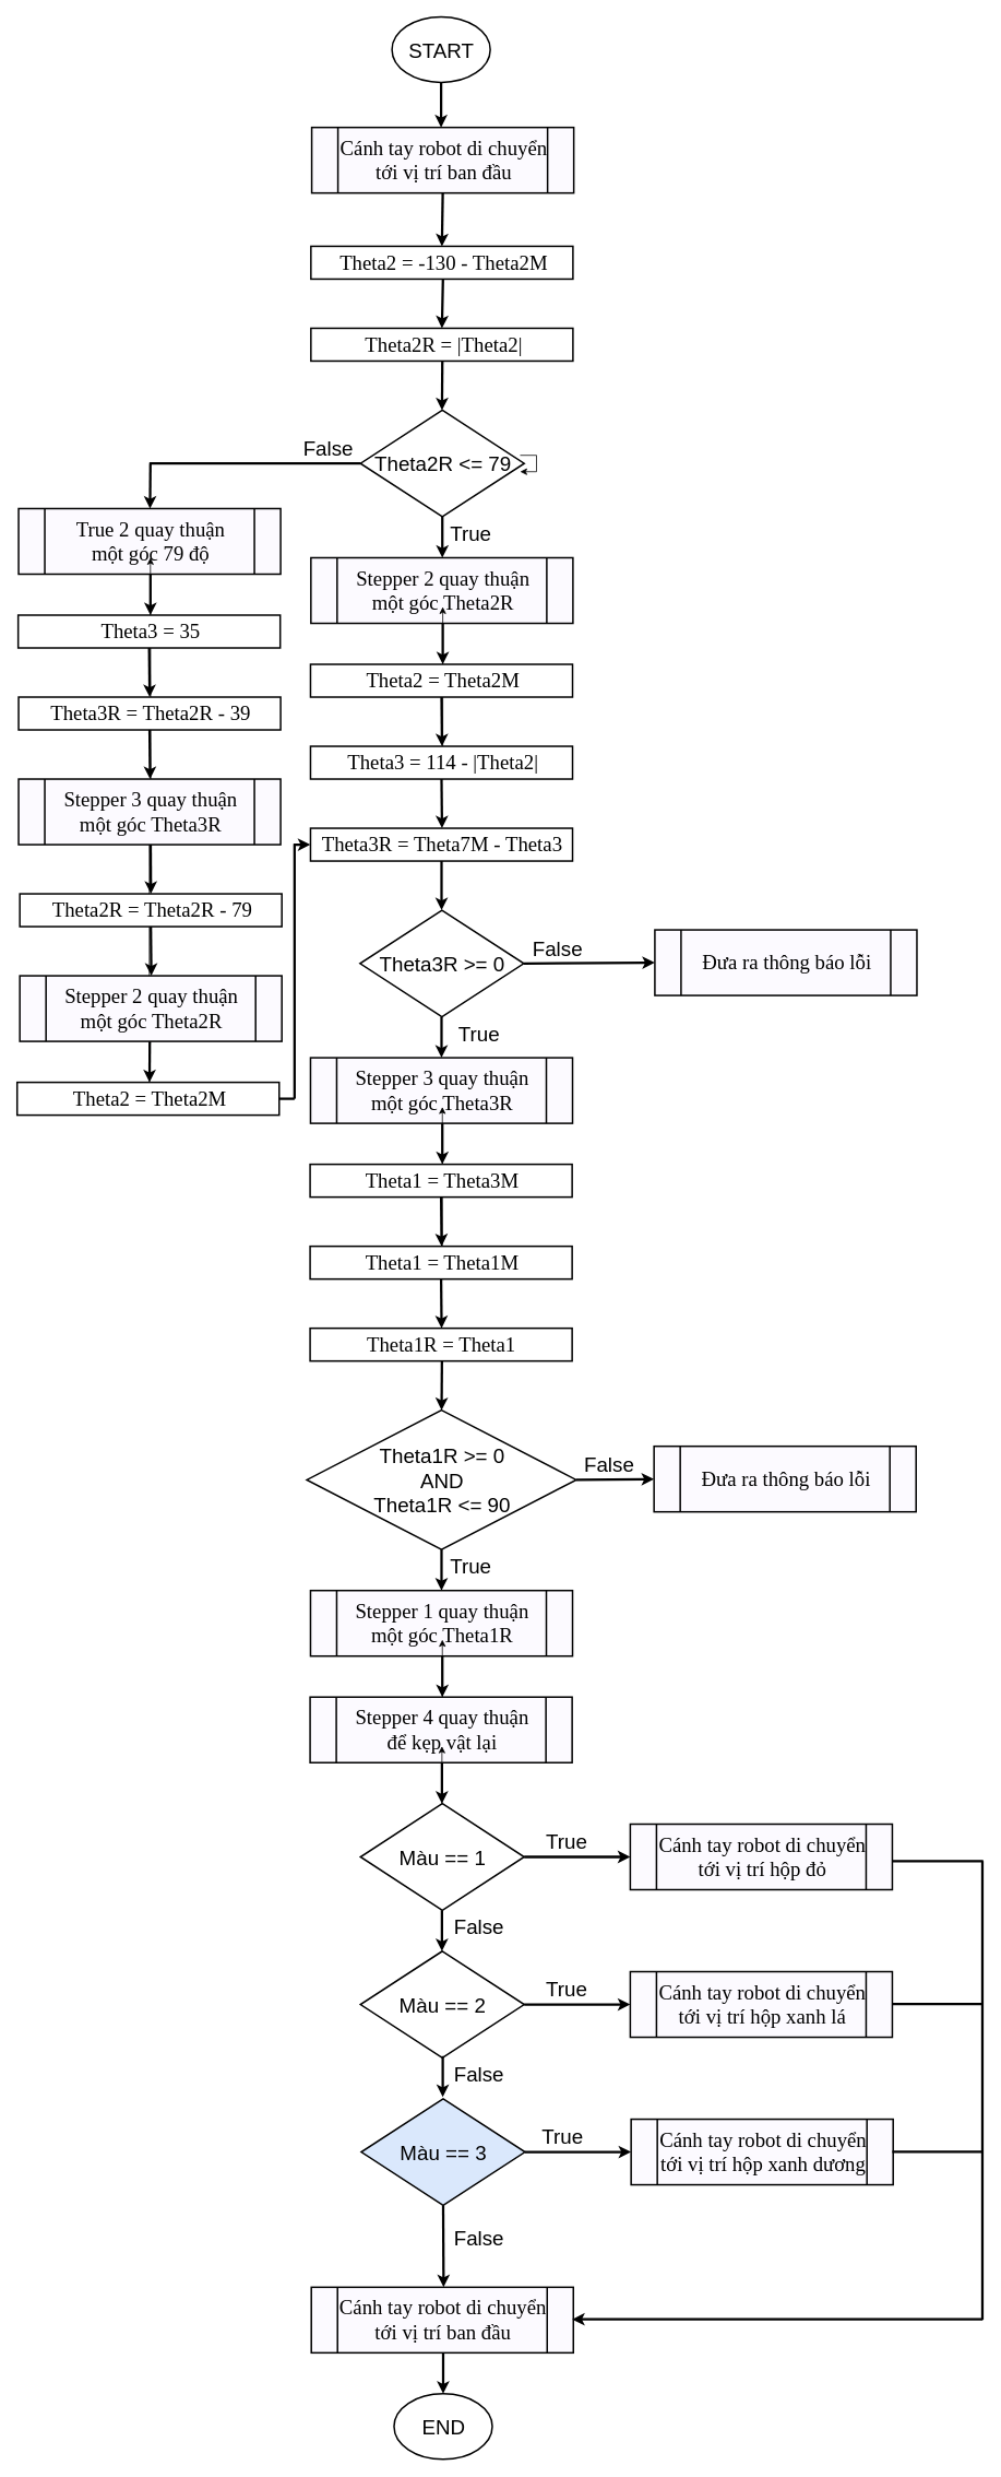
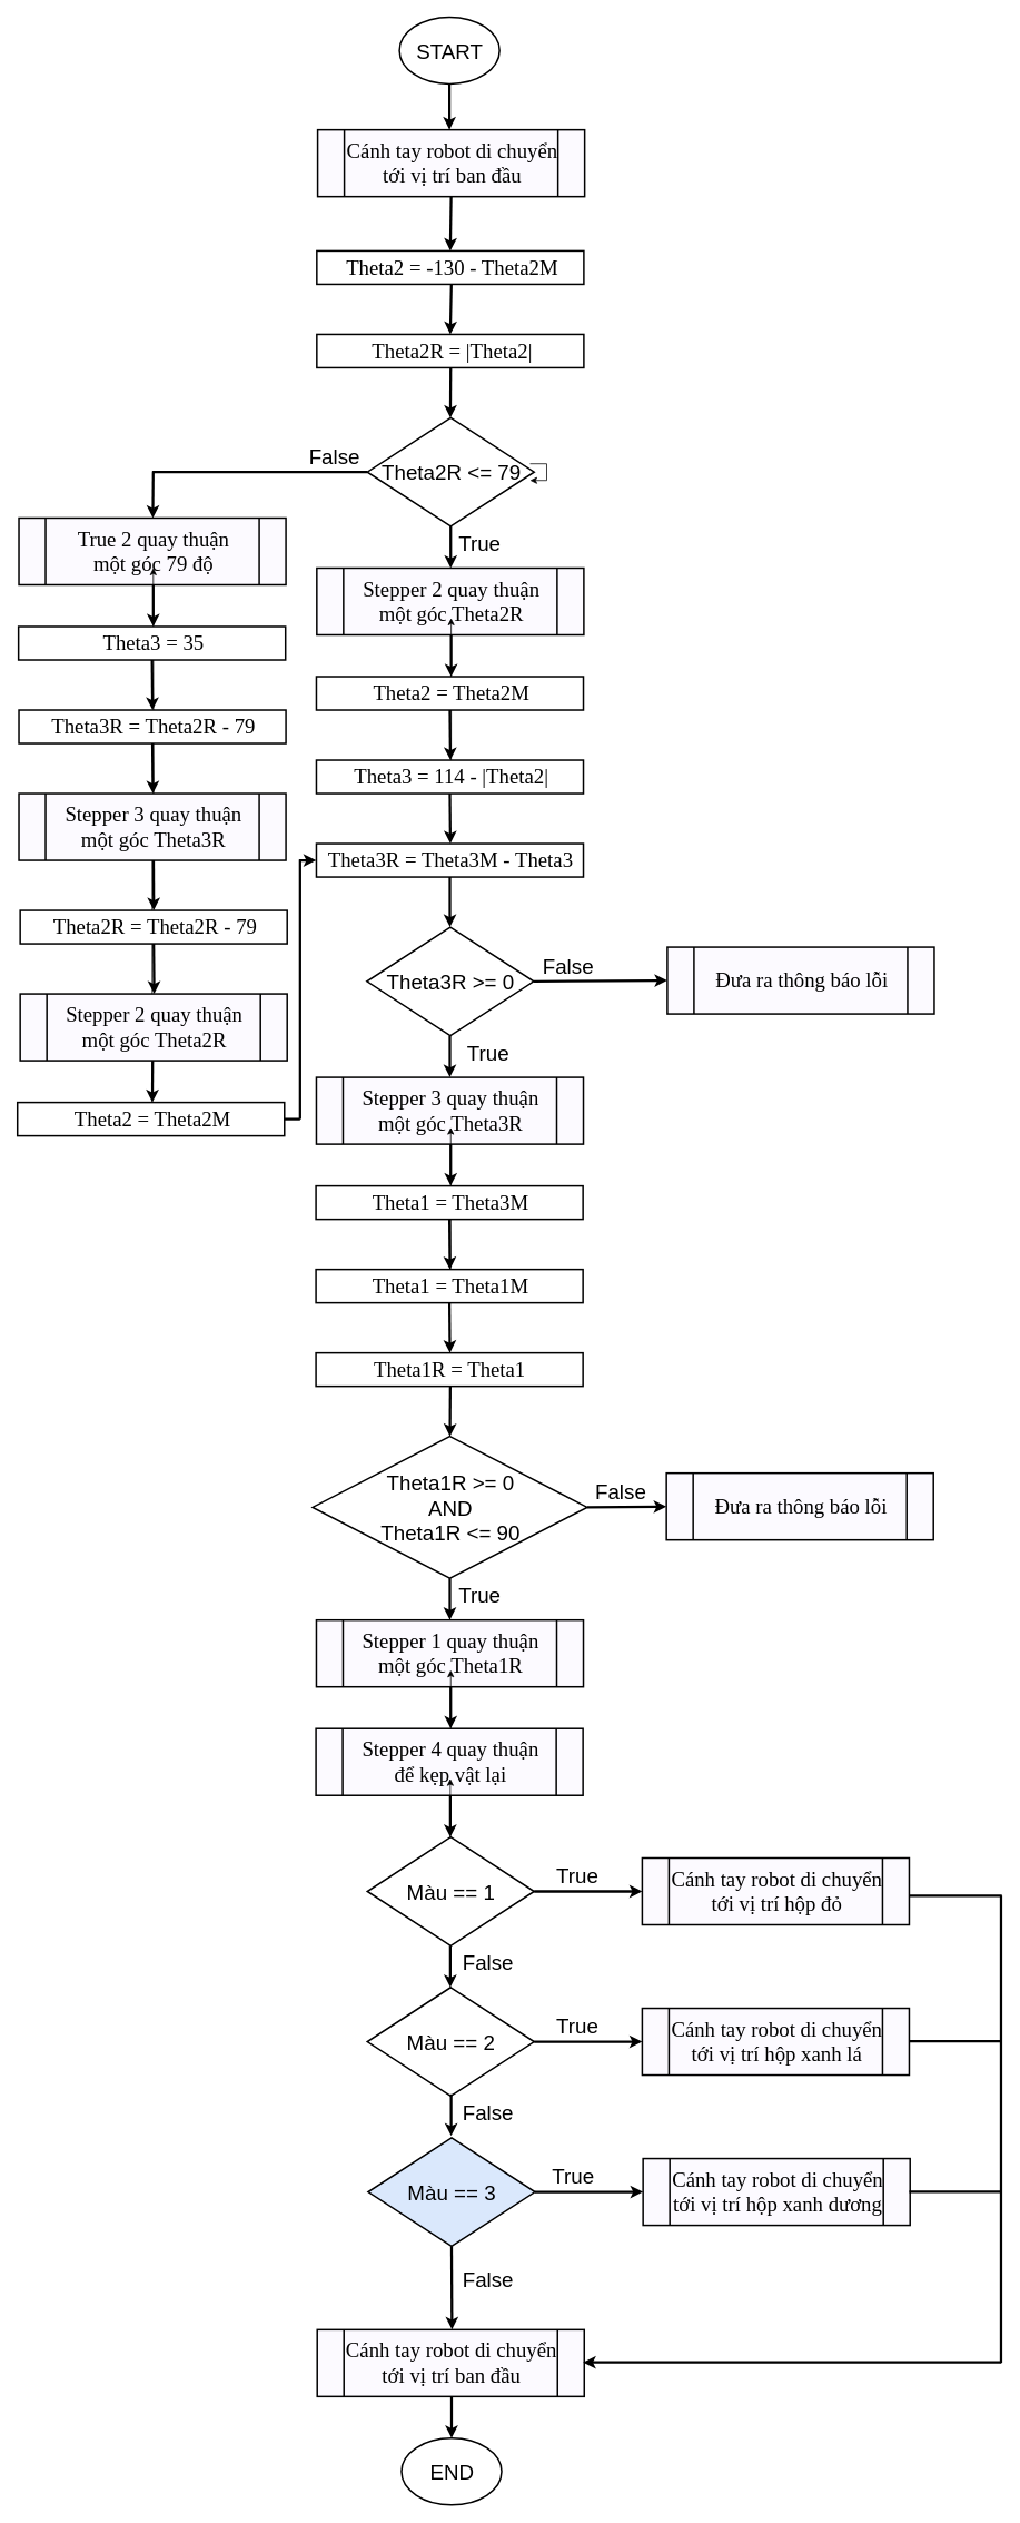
- <mxCell id="85" value="&lt;font face=&quot;Times New Roman&quot;&gt;&lt;span style=&quot;font-size: 25px;&quot;&gt;Theta3R = Theta2R - 39&lt;/span&gt;&lt;/font&gt;" style="text;html=1;align=center;verticalAlign=middle;resizable=0;points=[];autosize=1;strokeColor=none;fillColor=none;fontColor=#000000;container=0;" parent="1" vertex="1"><mxGeometry x="48.496" y="850.002" width="270" height="40" as="geometry" /></mxCell>
+ <mxCell id="85" value="&lt;font face=&quot;Times New Roman&quot;&gt;&lt;span style=&quot;font-size: 25px;&quot;&gt;Theta3R = Theta2R - 79&lt;/span&gt;&lt;/font&gt;" style="text;html=1;align=center;verticalAlign=middle;resizable=0;points=[];autosize=1;strokeColor=none;fillColor=none;fontColor=#000000;container=0;" parent="1" vertex="1"><mxGeometry x="48.496" y="850.002" width="270" height="40" as="geometry" /></mxCell>
- <mxCell id="23" value="&lt;font face=&quot;Times New Roman&quot;&gt;&lt;span style=&quot;font-size: 25px;&quot;&gt;Theta3R = Theta7M - Theta3&lt;/span&gt;&lt;/font&gt;" style="text;html=1;align=center;verticalAlign=middle;resizable=0;points=[];autosize=1;strokeColor=none;fillColor=none;fontColor=#000000;container=0;" parent="1" vertex="1"><mxGeometry x="378.996" y="1010.002" width="320" height="40" as="geometry" /></mxCell>
+ <mxCell id="23" value="&lt;font face=&quot;Times New Roman&quot;&gt;&lt;span style=&quot;font-size: 25px;&quot;&gt;Theta3R = Theta3M - Theta3&lt;/span&gt;&lt;/font&gt;" style="text;html=1;align=center;verticalAlign=middle;resizable=0;points=[];autosize=1;strokeColor=none;fillColor=none;fontColor=#000000;container=0;" parent="1" vertex="1"><mxGeometry x="378.996" y="1010.002" width="320" height="40" as="geometry" /></mxCell>
